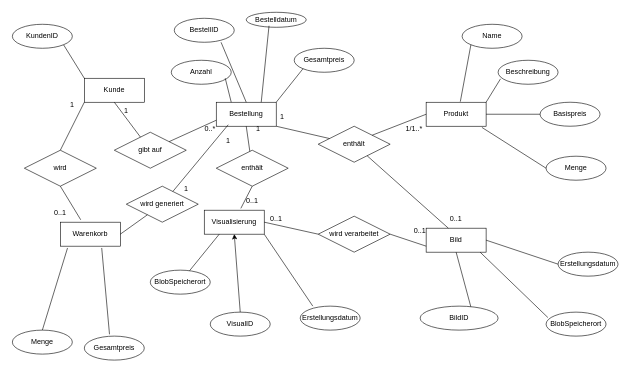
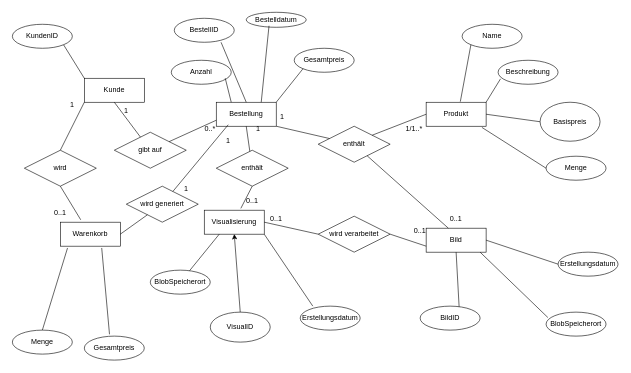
- <mxCell id="11" value="Basispreis" style="ellipse;whiteSpace=wrap;html=1;align=center;" vertex="1" parent="1"><mxGeometry x="900" y="170" width="100" height="40" as="geometry" /></mxCell>
+ <mxCell id="11" value="Basispreis" style="ellipse;whiteSpace=wrap;html=1;align=center;" vertex="1" parent="1"><mxGeometry x="900" y="170" width="100" height="65" as="geometry" /></mxCell>
- <mxCell id="19" value="BildID" style="ellipse;whiteSpace=wrap;html=1;align=center;" vertex="1" parent="1"><mxGeometry x="700" y="510" width="130" height="40" as="geometry" /></mxCell>
+ <mxCell id="19" value="BildID" style="ellipse;whiteSpace=wrap;html=1;align=center;" vertex="1" parent="1"><mxGeometry x="700" y="510" width="100" height="40" as="geometry" /></mxCell>
- <mxCell id="16" value="VisualID" style="ellipse;whiteSpace=wrap;html=1;align=center;" vertex="1" parent="1"><mxGeometry x="350" y="520" width="100" height="40" as="geometry" /></mxCell>
+ <mxCell id="16" value="VisualID" style="ellipse;whiteSpace=wrap;html=1;align=center;" vertex="1" parent="1"><mxGeometry x="350" y="520" width="100" height="50" as="geometry" /></mxCell>
